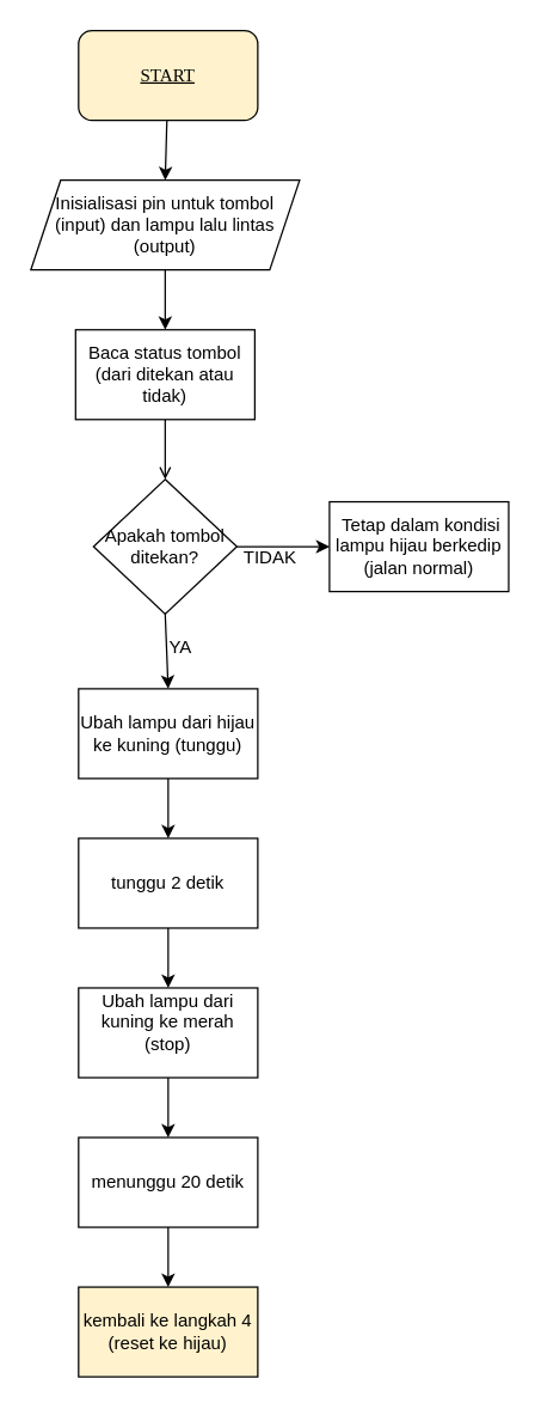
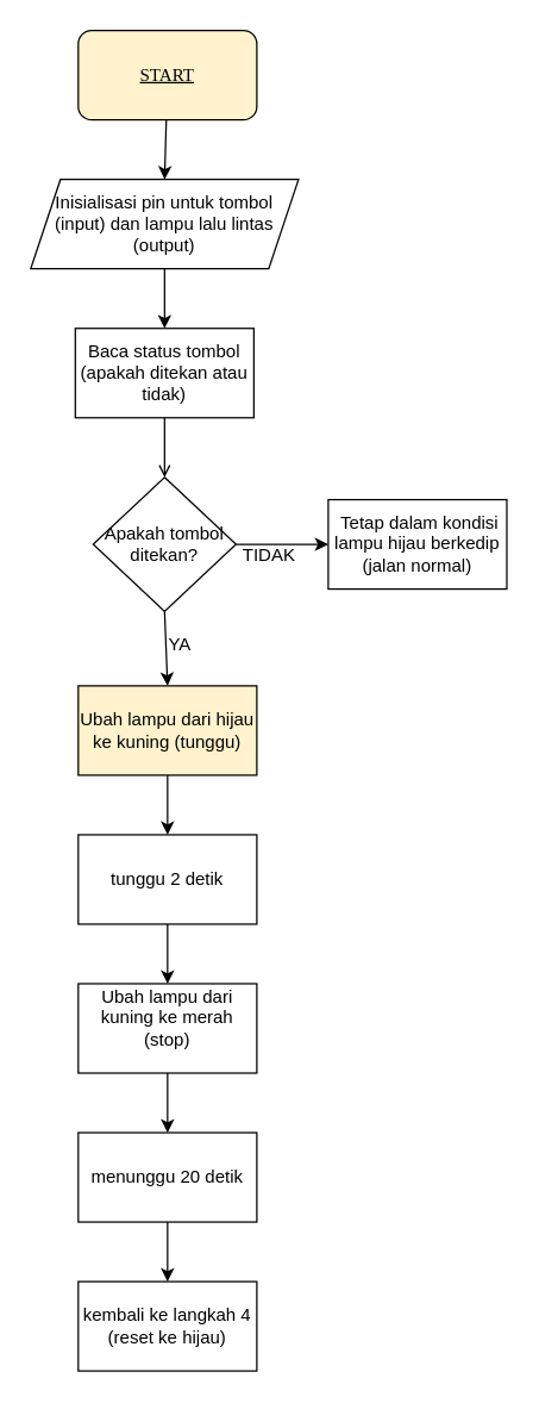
- <mxCell id="15" value="Baca status tombol (dari ditekan atau tidak)" style="rounded=0;whiteSpace=wrap;html=1;" vertex="1" parent="1"><mxGeometry x="50" y="220" width="120" height="60" as="geometry" /></mxCell>
+ <mxCell id="15" value="Baca status tombol (apakah ditekan atau tidak)" style="rounded=0;whiteSpace=wrap;html=1;" vertex="1" parent="1"><mxGeometry x="50" y="220" width="120" height="60" as="geometry" /></mxCell>
- <mxCell id="8" value="Ubah lampu dari hijau ke kuning (tunggu)" style="rounded=0;whiteSpace=wrap;html=1;" vertex="1" parent="1"><mxGeometry x="52" y="460" width="120" height="60" as="geometry" /></mxCell>
+ <mxCell id="8" value="Ubah lampu dari hijau ke kuning (tunggu)" style="rounded=0;whiteSpace=wrap;html=1;fillColor=#fff2cc;" vertex="1" parent="1"><mxGeometry x="52" y="460" width="120" height="60" as="geometry" /></mxCell>
- <mxCell id="17" value="kembali ke langkah 4 (reset ke hijau)" style="rounded=0;whiteSpace=wrap;html=1;fillColor=#fff2cc;" vertex="1" parent="1"><mxGeometry x="52" y="860" width="120" height="60" as="geometry" /></mxCell>
+ <mxCell id="17" value="kembali ke langkah 4 (reset ke hijau)" style="rounded=0;whiteSpace=wrap;html=1;" vertex="1" parent="1"><mxGeometry x="52" y="860" width="120" height="60" as="geometry" /></mxCell>
